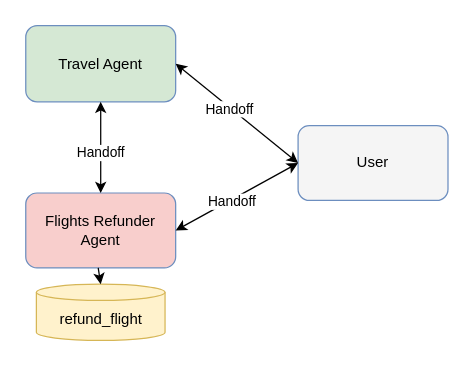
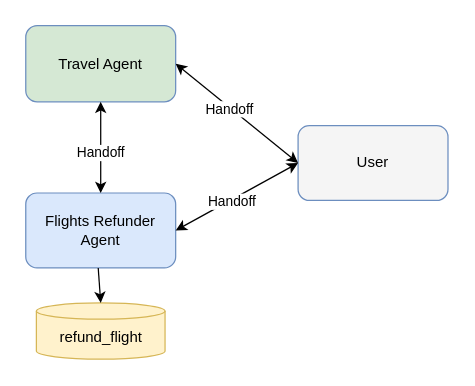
- <mxCell id="4" value="&lt;div&gt;&lt;span data-darkreader-inline-bgcolor=&quot;&quot; style=&quot;background-color: initial; --darkreader-inline-bgcolor: initial;&quot;&gt;Flights Refunder Agent&lt;/span&gt;&lt;/div&gt;" style="rounded=1;whiteSpace=wrap;html=1;strokeColor=#6c8ebf;fillColor=#f8cecc;" parent="1" vertex="1"><mxGeometry x="20" y="154" width="120" height="60" as="geometry" /></mxCell>
+ <mxCell id="4" value="&lt;div&gt;&lt;span data-darkreader-inline-bgcolor=&quot;&quot; style=&quot;background-color: initial; --darkreader-inline-bgcolor: initial;&quot;&gt;Flights Refunder Agent&lt;/span&gt;&lt;/div&gt;" style="rounded=1;whiteSpace=wrap;html=1;strokeColor=#6c8ebf;fillColor=#dae8fc;" parent="1" vertex="1"><mxGeometry x="20" y="154" width="120" height="60" as="geometry" /></mxCell>
- <mxCell id="11" value="refund_flight" style="shape=cylinder3;whiteSpace=wrap;html=1;boundedLbl=1;backgroundOutline=1;size=6.5;fillColor=#fff2cc;strokeColor=#d6b656;" parent="1" vertex="1"><mxGeometry x="28.5" y="227" width="103" height="45" as="geometry" /></mxCell>
+ <mxCell id="11" value="refund_flight" style="shape=cylinder3;whiteSpace=wrap;html=1;boundedLbl=1;backgroundOutline=1;size=6.5;fillColor=#fff2cc;strokeColor=#d6b656;" parent="1" vertex="1"><mxGeometry x="28.5" y="242" width="103" height="45" as="geometry" /></mxCell>
